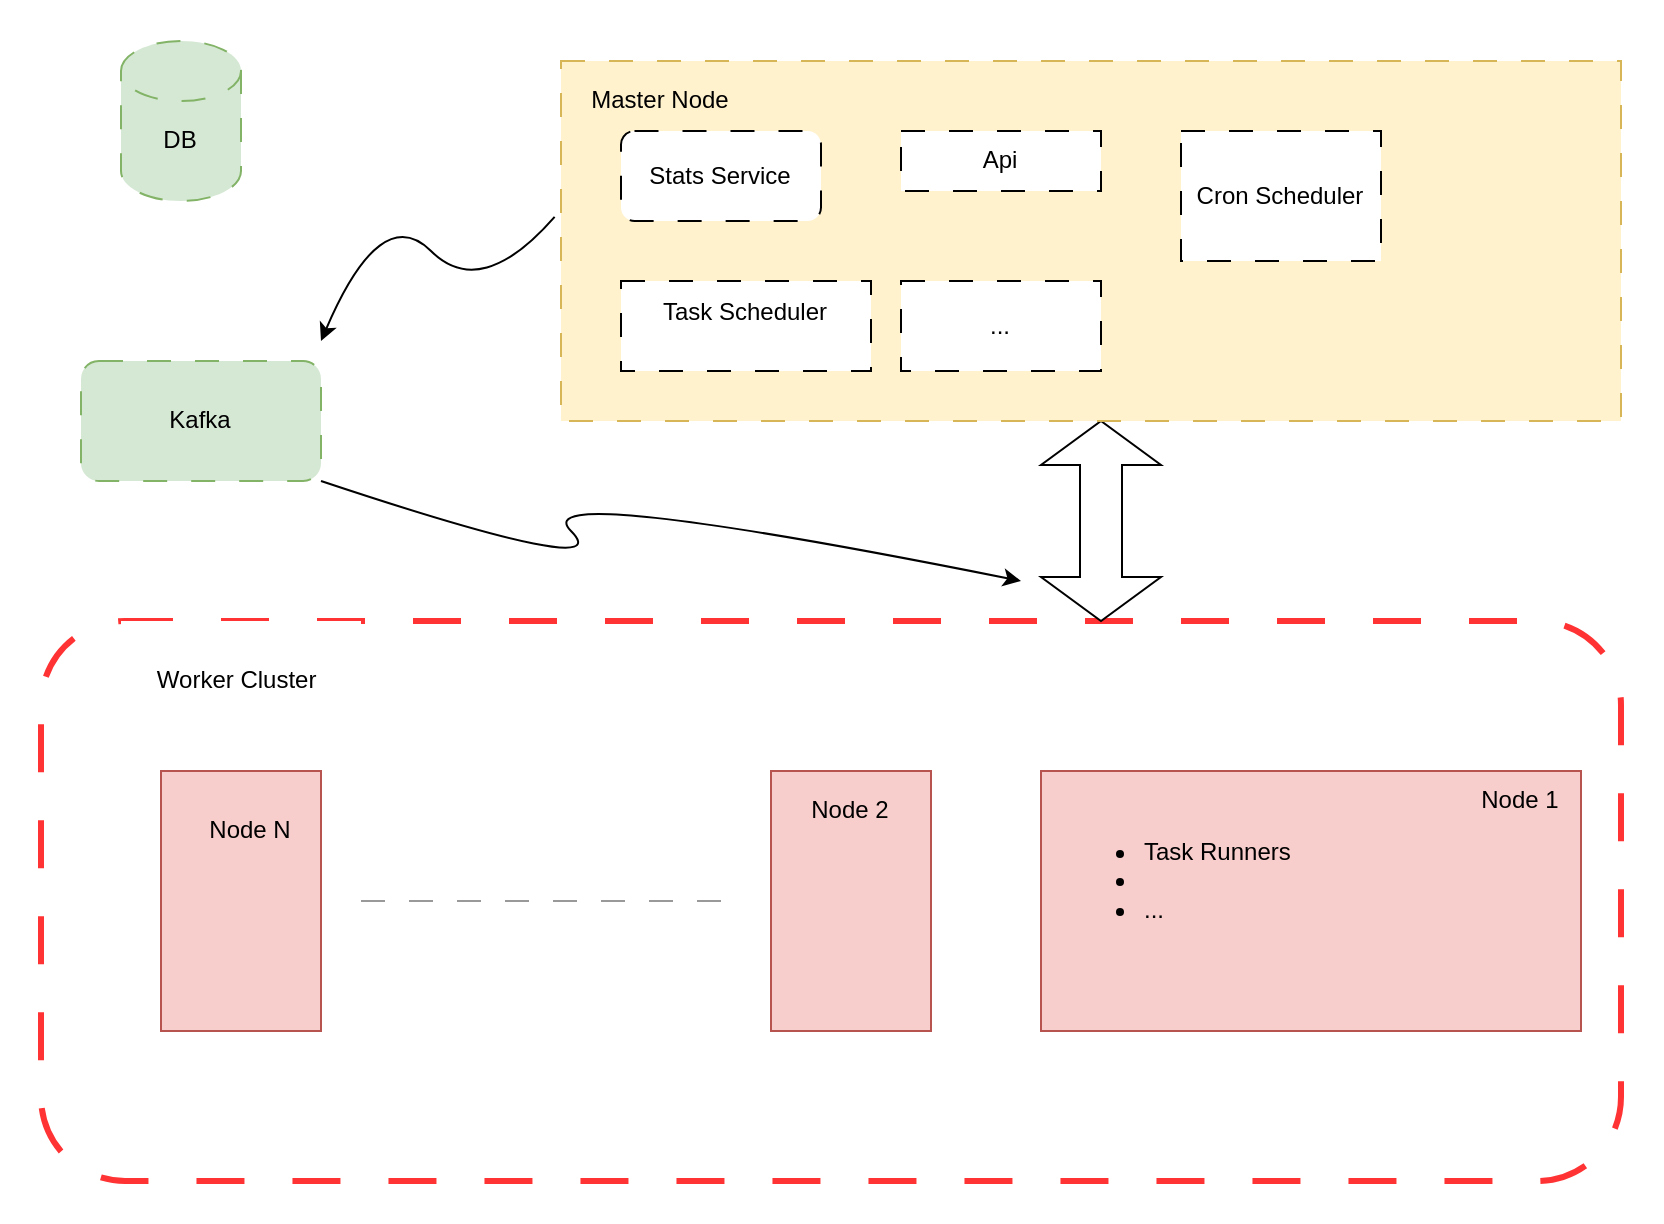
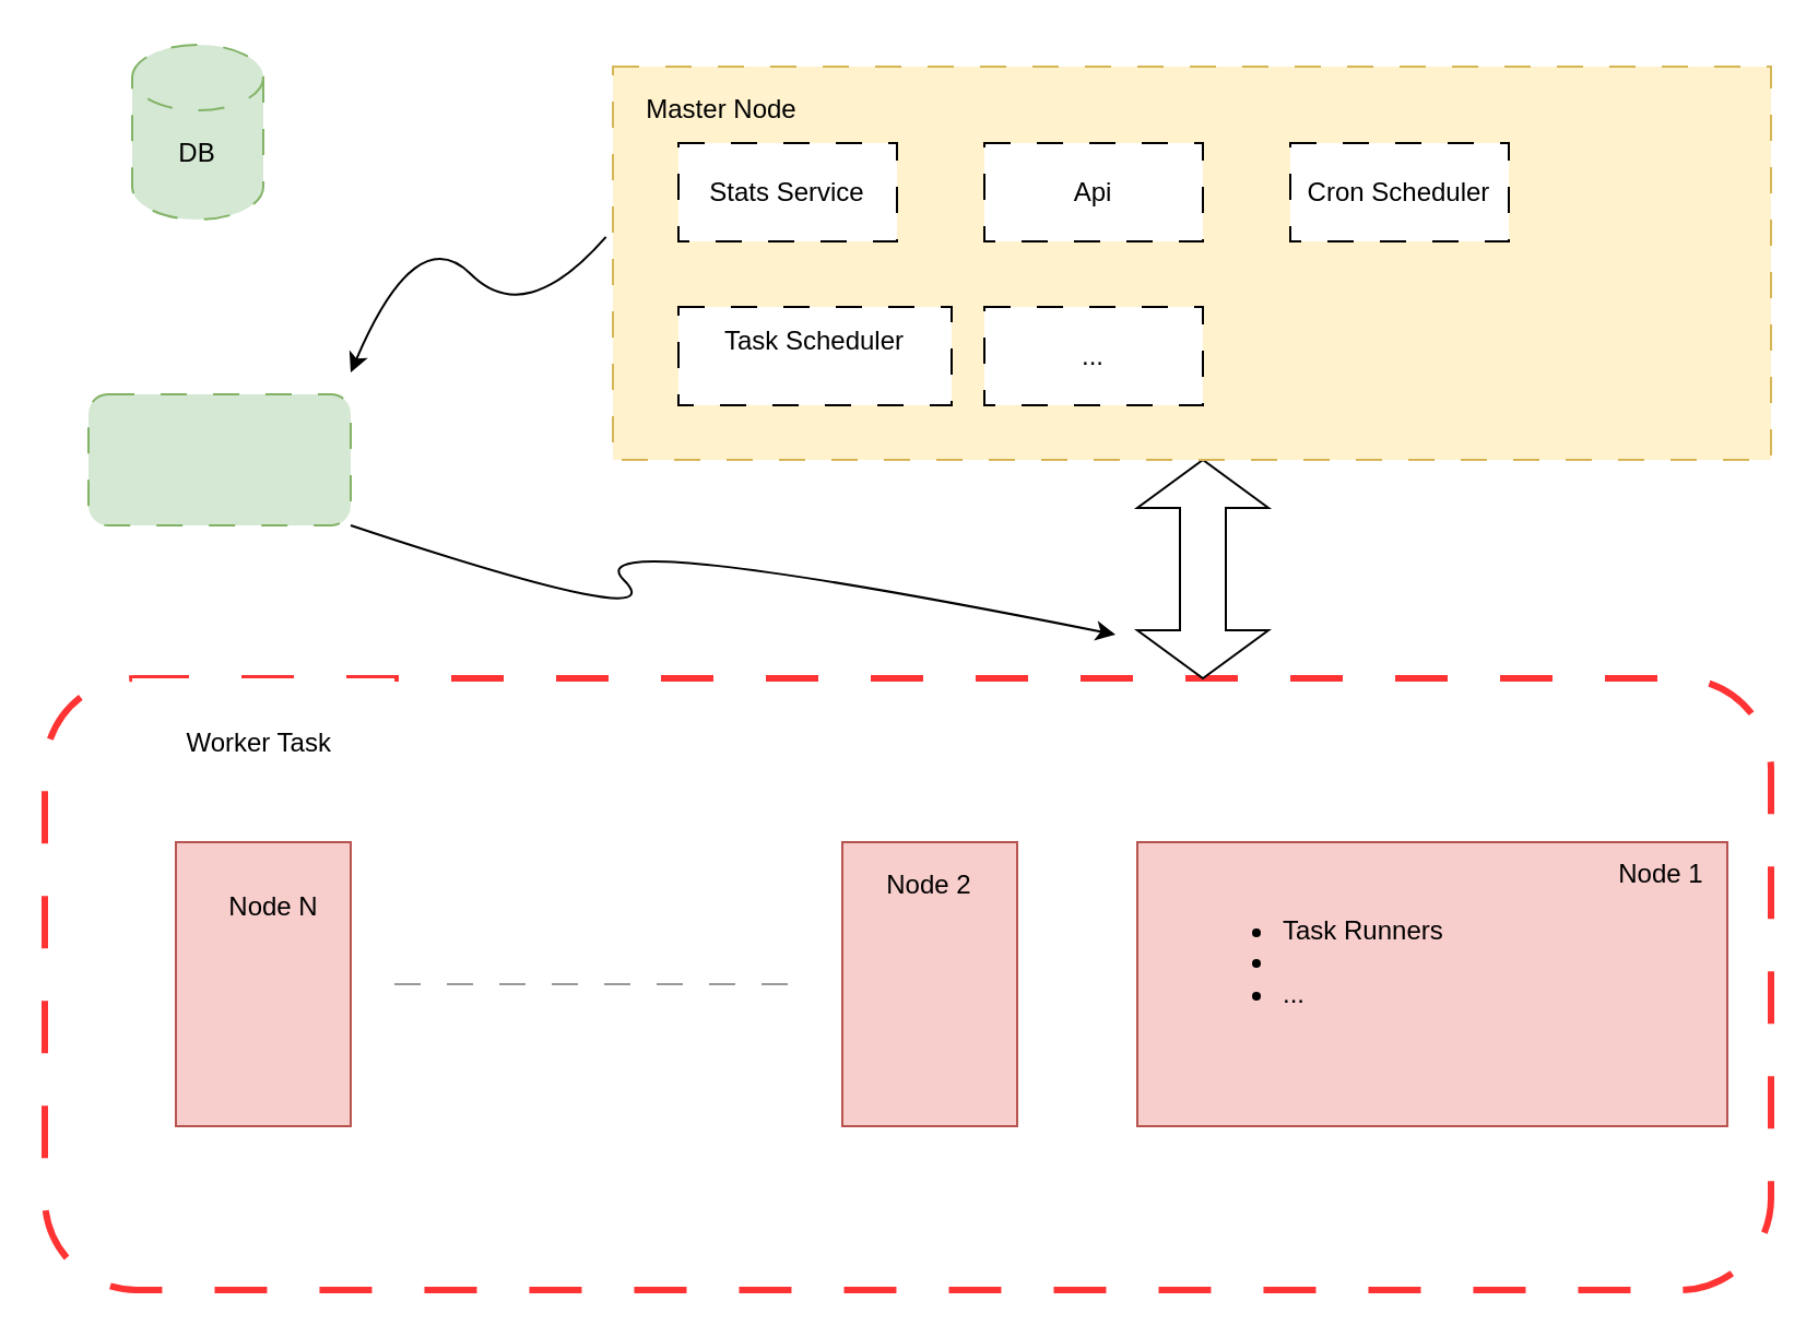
- <mxCell id="21" value="Api" style="rounded=0;whiteSpace=wrap;html=1;dashed=1;dashPattern=12 12;strokeColor=#000000;strokeWidth=1;" parent="17" vertex="1"><mxGeometry x="170" y="35" width="100" height="30" as="geometry" /></mxCell>
+ <mxCell id="21" value="Api" style="rounded=0;whiteSpace=wrap;html=1;dashed=1;dashPattern=12 12;strokeColor=#000000;strokeWidth=1;" parent="17" vertex="1"><mxGeometry x="170" y="35" width="100" height="45" as="geometry" /></mxCell>
- <mxCell id="20" value="Stats Service" style="whiteSpace=wrap;html=1;dashed=1;dashPattern=12 12;strokeColor=#000000;strokeWidth=1;rounded=1;" parent="17" vertex="1"><mxGeometry x="30" y="35" width="100" height="45" as="geometry" /></mxCell>
+ <mxCell id="20" value="Stats Service" style="rounded=0;whiteSpace=wrap;html=1;dashed=1;dashPattern=12 12;strokeColor=#000000;strokeWidth=1;" parent="17" vertex="1"><mxGeometry x="30" y="35" width="100" height="45" as="geometry" /></mxCell>
- <mxCell id="22" value="Cron Scheduler" style="rounded=0;whiteSpace=wrap;html=1;dashed=1;dashPattern=12 12;strokeColor=#000000;strokeWidth=1;" parent="17" vertex="1"><mxGeometry x="310" y="35" width="100" height="65" as="geometry" /></mxCell>
+ <mxCell id="22" value="Cron Scheduler" style="rounded=0;whiteSpace=wrap;html=1;dashed=1;dashPattern=12 12;strokeColor=#000000;strokeWidth=1;" parent="17" vertex="1"><mxGeometry x="310" y="35" width="100" height="45" as="geometry" /></mxCell>
- <mxCell id="29" value="Kafka" style="text;html=1;strokeColor=none;fillColor=none;align=center;verticalAlign=middle;whiteSpace=wrap;rounded=0;" vertex="1" parent="1"><mxGeometry x="70" y="195" width="60" height="30" as="geometry" /></mxCell>
- <mxCell id="4" value="Worker Cluster&amp;nbsp;" style="rounded=0;whiteSpace=wrap;html=1;strokeColor=none;" parent="2" vertex="1"><mxGeometry x="40" y="20" width="120" height="60" as="geometry" /></mxCell>
+ <mxCell id="4" value="Worker Task&amp;nbsp;" style="rounded=0;whiteSpace=wrap;html=1;strokeColor=none;" parent="2" vertex="1"><mxGeometry x="40" y="20" width="120" height="60" as="geometry" /></mxCell>
- <mxCell id="15" value="&lt;ul&gt;&lt;li&gt;Task Runners&lt;/li&gt;&lt;li&gt;&lt;br&gt;&lt;/li&gt;&lt;li&gt;...&lt;/li&gt;&lt;/ul&gt;" style="text;strokeColor=none;fillColor=none;html=1;whiteSpace=wrap;verticalAlign=middle;overflow=hidden;" parent="12" vertex="1"><mxGeometry x="10" y="15" width="160" height="80" as="geometry" /></mxCell>
+ <mxCell id="15" value="&lt;ul&gt;&lt;li&gt;Task Runners&lt;/li&gt;&lt;li&gt;&lt;br&gt;&lt;/li&gt;&lt;li&gt;...&lt;/li&gt;&lt;/ul&gt;" style="text;strokeColor=none;fillColor=none;html=1;whiteSpace=wrap;verticalAlign=middle;overflow=hidden;" parent="12" vertex="1"><mxGeometry x="25" y="15" width="160" height="80" as="geometry" /></mxCell>
